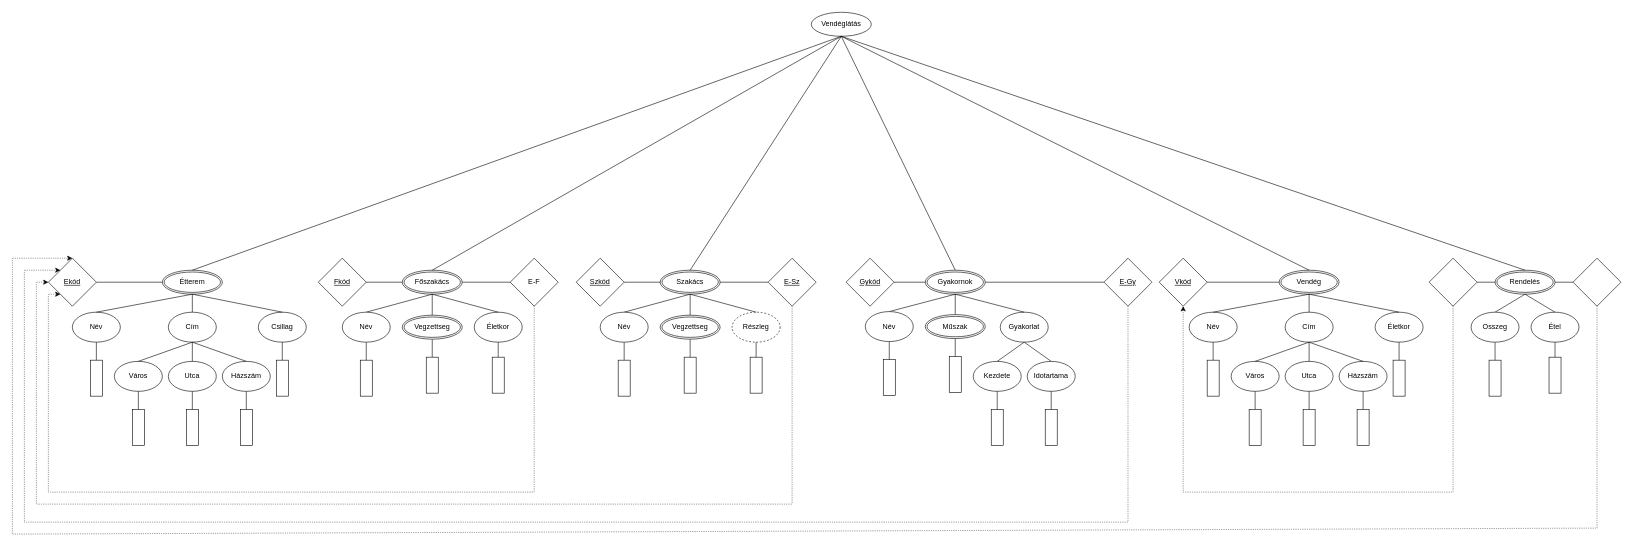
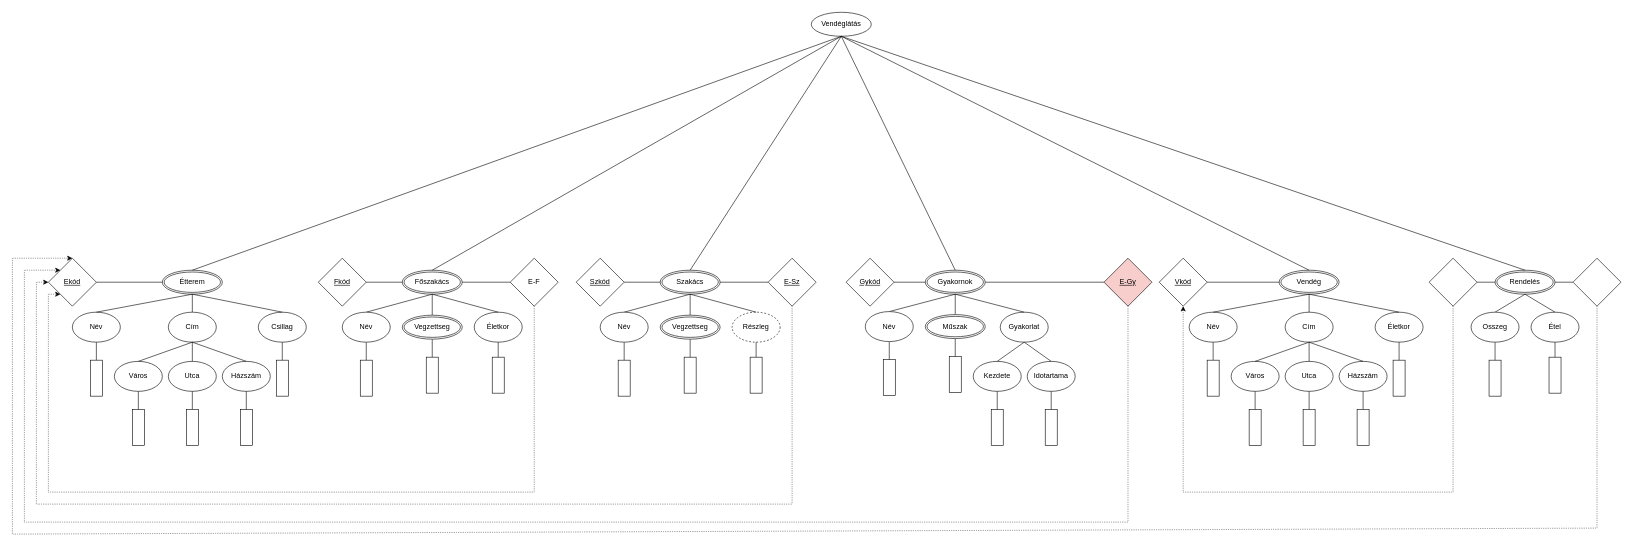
- <mxCell id="76" value="E-Gy" style="rhombus;whiteSpace=wrap;html=1;fontStyle=4" vertex="1" parent="1"><mxGeometry x="1840" y="430" width="80" height="80" as="geometry" /></mxCell>
+ <mxCell id="76" value="E-Gy" style="rhombus;whiteSpace=wrap;html=1;fontStyle=4;fillColor=#f8cecc;" vertex="1" parent="1"><mxGeometry x="1840" y="430" width="80" height="80" as="geometry" /></mxCell>
